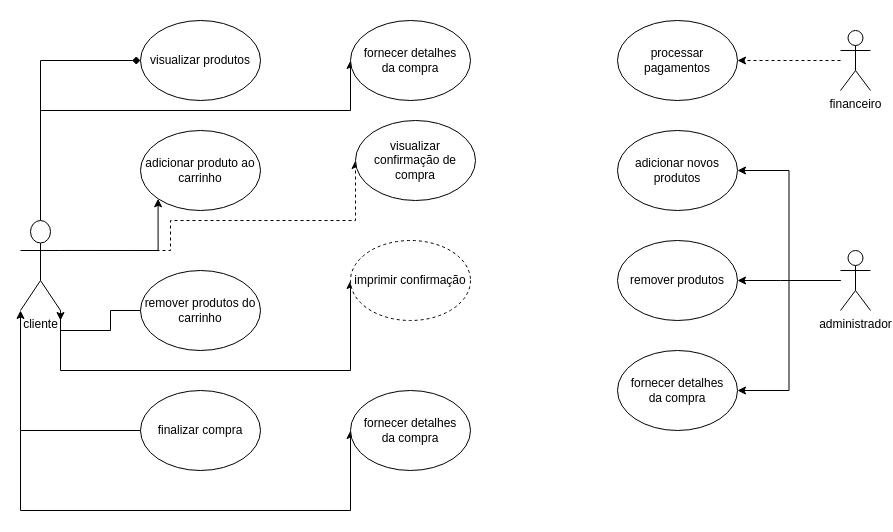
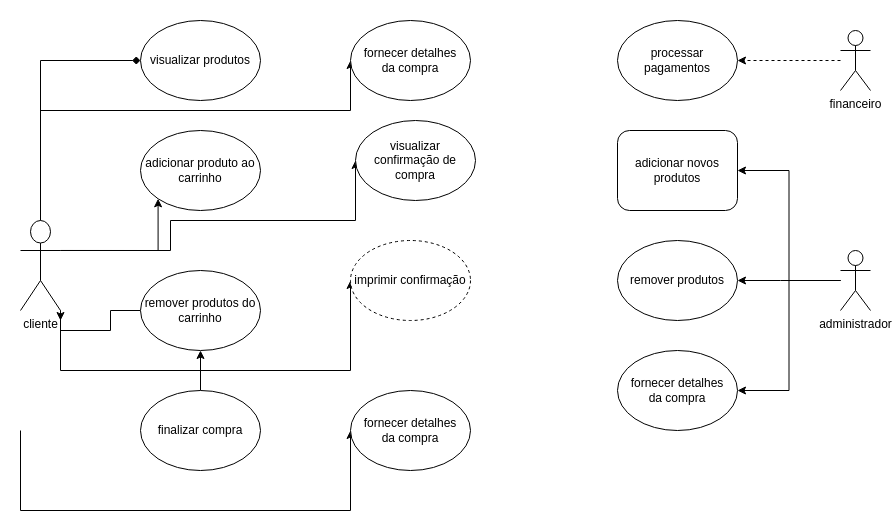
- <mxCell id="21" value="adicionar novos produtos" style="ellipse;whiteSpace=wrap;html=1;" vertex="1" parent="1"><mxGeometry x="617" y="130" width="120" height="80" as="geometry" /></mxCell>
+ <mxCell id="21" value="adicionar novos produtos" style="whiteSpace=wrap;html=1;rounded=1;" vertex="1" parent="1"><mxGeometry x="617" y="130" width="120" height="80" as="geometry" /></mxCell>
- <mxCell id="4" style="edgeStyle=orthogonalEdgeStyle;rounded=0;orthogonalLoop=1;jettySize=auto;html=1;entryX=0;entryY=0.5;entryDx=0;entryDy=0;dashed=1;" edge="1" parent="1" source="9" target="17"><mxGeometry relative="1" as="geometry"><Array as="points"><mxPoint x="170" y="250" /><mxPoint x="170" y="220" /></Array></mxGeometry></mxCell>
+ <mxCell id="4" style="edgeStyle=orthogonalEdgeStyle;rounded=0;orthogonalLoop=1;jettySize=auto;html=1;entryX=0;entryY=0.5;entryDx=0;entryDy=0;" edge="1" parent="1" source="9" target="17"><mxGeometry relative="1" as="geometry"><Array as="points"><mxPoint x="170" y="250" /><mxPoint x="170" y="220" /></Array></mxGeometry></mxCell>
- <mxCell id="14" style="edgeStyle=orthogonalEdgeStyle;rounded=0;orthogonalLoop=1;jettySize=auto;html=1;entryX=0;entryY=1;entryDx=0;entryDy=0;entryPerimeter=0;" edge="1" parent="1" source="15" target="9"><mxGeometry relative="1" as="geometry"><mxPoint x="40" y="320" as="targetPoint" /></mxGeometry></mxCell>
+ <mxCell id="14" style="edgeStyle=orthogonalEdgeStyle;rounded=0;orthogonalLoop=1;jettySize=auto;html=1;" edge="1" parent="1" source="15" target="13"><mxGeometry relative="1" as="geometry"><mxPoint x="40" y="320" as="targetPoint" /></mxGeometry></mxCell>
